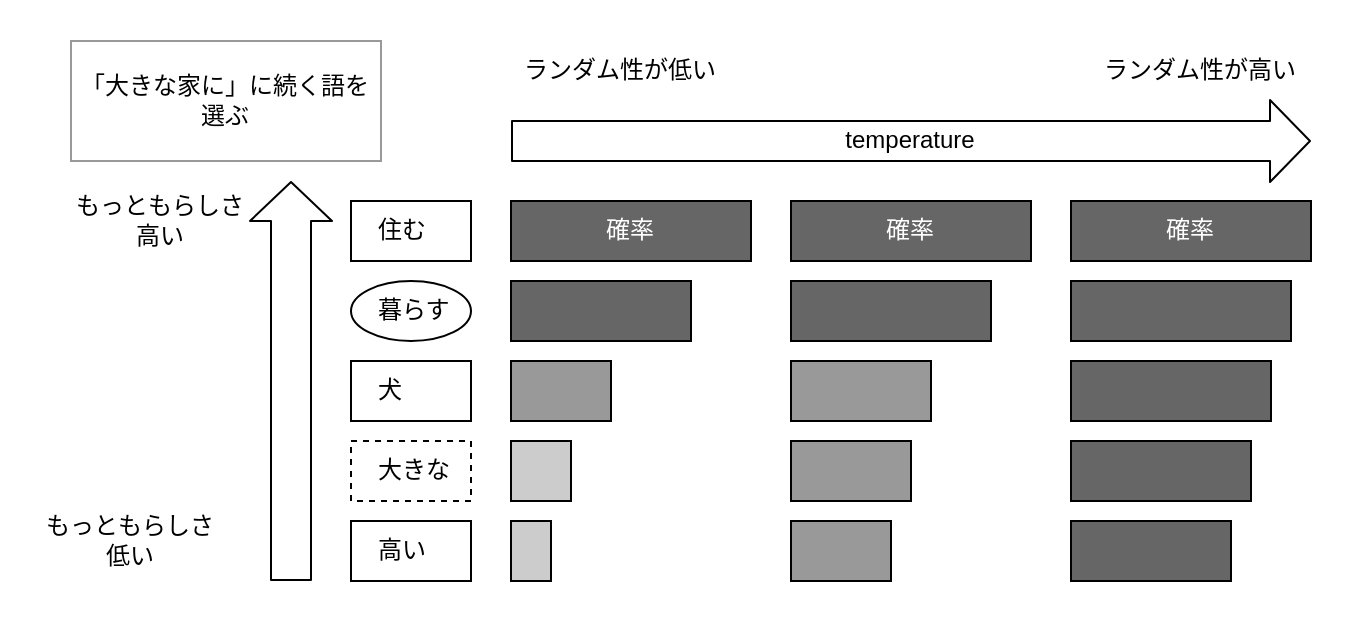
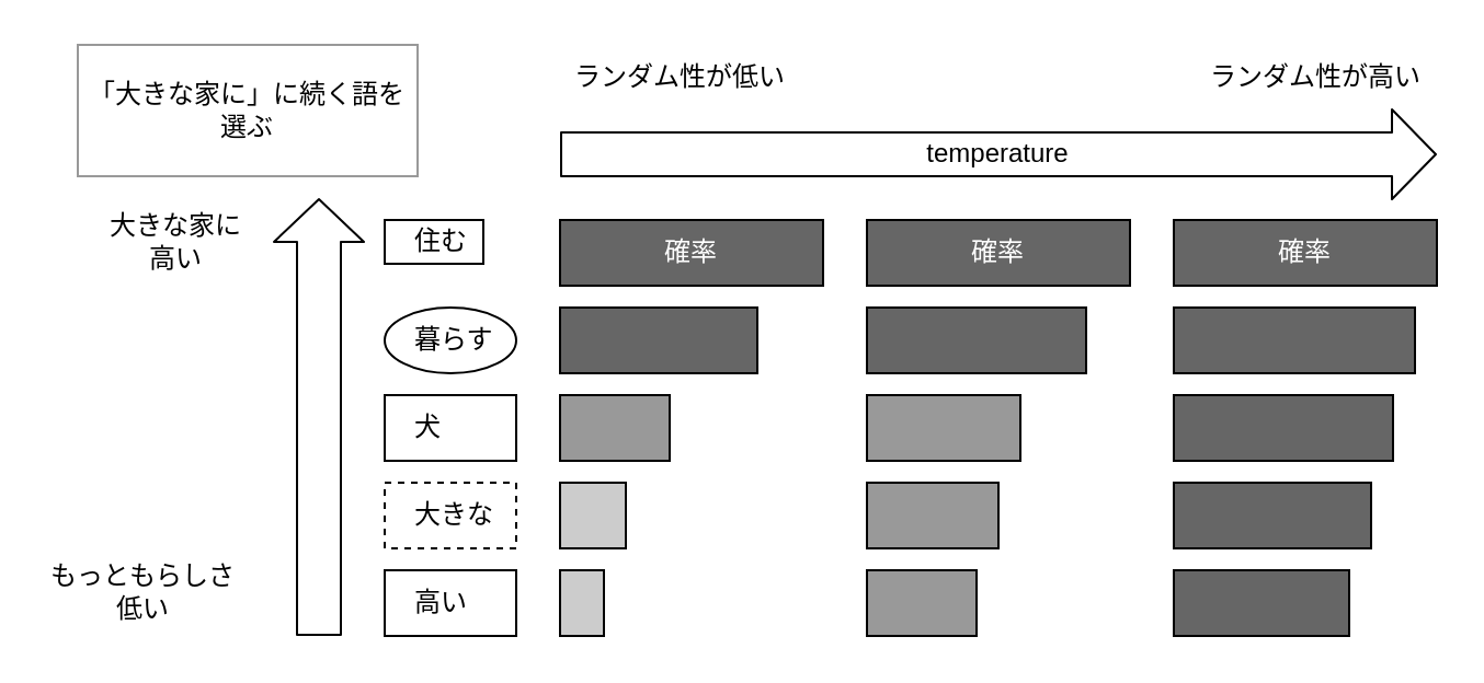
- <mxCell id="30" value="もっともらしさ&lt;br&gt;高い" style="text;html=1;strokeColor=none;fillColor=none;align=center;verticalAlign=middle;whiteSpace=wrap;rounded=0;fontColor=#000000;" vertex="1" parent="1"><mxGeometry x="35" y="90" width="90" height="40" as="geometry" /></mxCell>
+ <mxCell id="30" value="大きな家に&lt;br&gt;高い" style="text;html=1;strokeColor=none;fillColor=none;align=center;verticalAlign=middle;whiteSpace=wrap;rounded=0;fontColor=#000000;" vertex="1" parent="1"><mxGeometry x="35" y="90" width="90" height="40" as="geometry" /></mxCell>
- <mxCell id="2" value="　住む" style="rounded=0;whiteSpace=wrap;html=1;align=left;" vertex="1" parent="1"><mxGeometry x="175" y="100" width="60" height="30" as="geometry" /></mxCell>
+ <mxCell id="2" value="　住む" style="rounded=0;whiteSpace=wrap;html=1;align=left;" vertex="1" parent="1"><mxGeometry x="175" y="100" width="45" height="20" as="geometry" /></mxCell>
